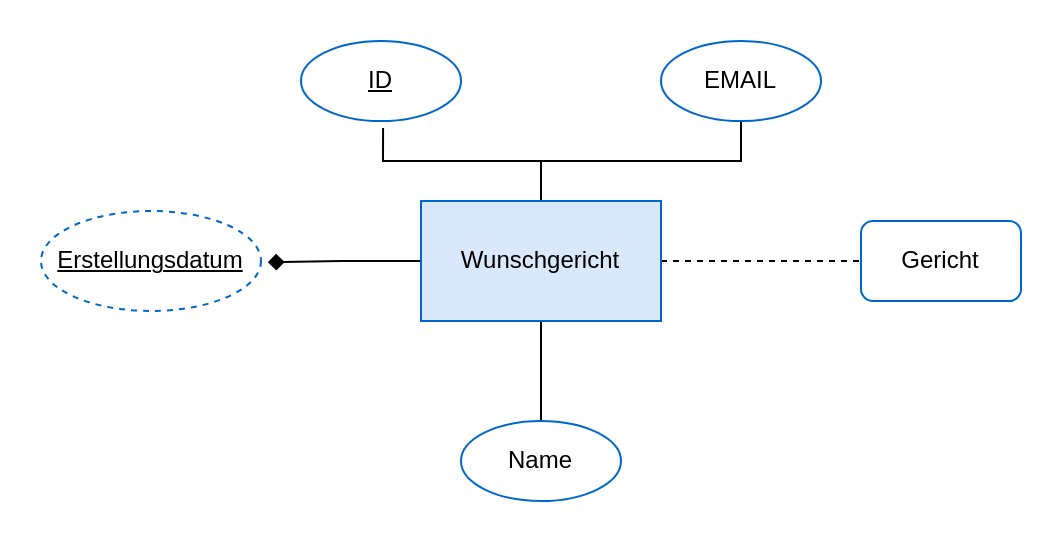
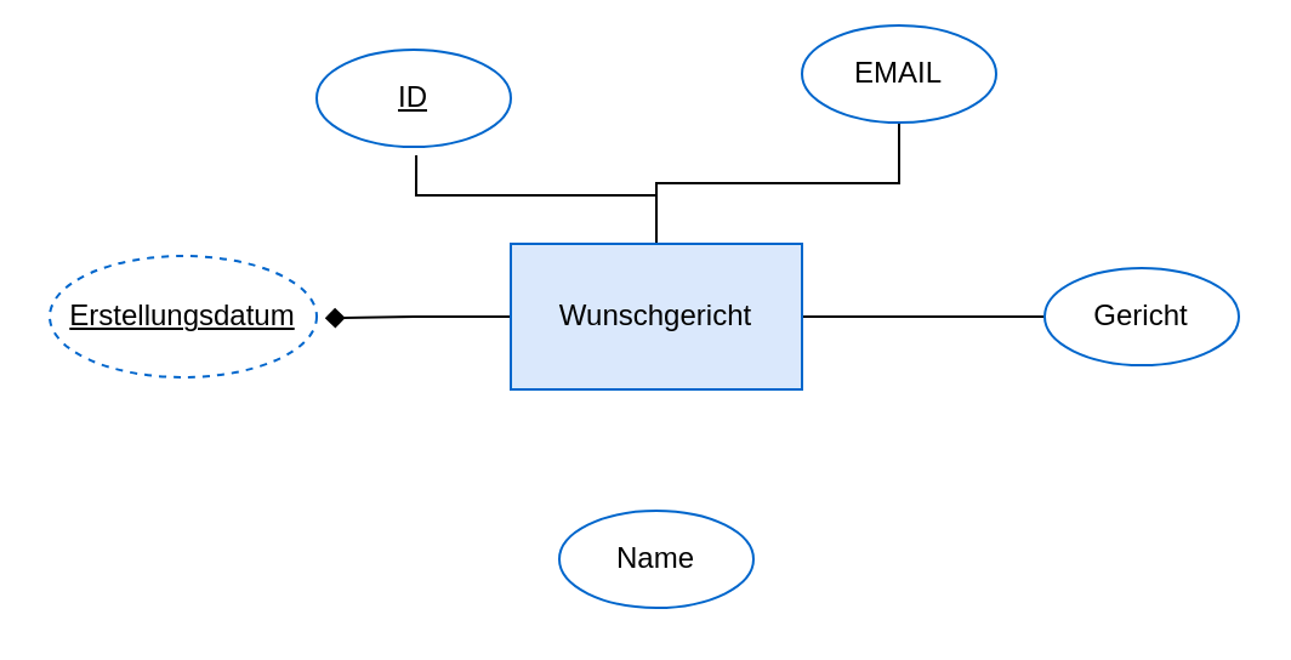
- <mxCell id="8" value="&lt;u&gt;ID&lt;/u&gt;" style="ellipse;whiteSpace=wrap;html=1;strokeColor=#0066CC;" vertex="1" parent="1"><mxGeometry x="150" y="20" width="80" height="40" as="geometry" /></mxCell>
+ <mxCell id="8" value="&lt;u&gt;ID&lt;/u&gt;" style="ellipse;whiteSpace=wrap;html=1;strokeColor=#0066CC;" vertex="1" parent="1"><mxGeometry x="130" y="20" width="80" height="40" as="geometry" /></mxCell>
- <mxCell id="12" value="EMAIL" style="ellipse;whiteSpace=wrap;html=1;strokeColor=#0066CC;" vertex="1" parent="1"><mxGeometry x="330" y="20" width="80" height="40" as="geometry" /></mxCell>
+ <mxCell id="12" value="EMAIL" style="ellipse;whiteSpace=wrap;html=1;strokeColor=#0066CC;" vertex="1" parent="1"><mxGeometry x="330" y="10" width="80" height="40" as="geometry" /></mxCell>
- <mxCell id="5" style="edgeStyle=orthogonalEdgeStyle;rounded=0;orthogonalLoop=1;jettySize=auto;html=1;entryX=0;entryY=0.5;entryDx=0;entryDy=0;endArrow=none;endFill=0;dashed=1;" edge="1" parent="1" source="7" target="11"><mxGeometry relative="1" as="geometry" /></mxCell>
+ <mxCell id="5" style="edgeStyle=orthogonalEdgeStyle;rounded=0;orthogonalLoop=1;jettySize=auto;html=1;entryX=0;entryY=0.5;entryDx=0;entryDy=0;endArrow=none;endFill=0;" edge="1" parent="1" source="7" target="11"><mxGeometry relative="1" as="geometry" /></mxCell>
- <mxCell id="11" value="Gericht" style="whiteSpace=wrap;html=1;strokeColor=#0066CC;rounded=1;" vertex="1" parent="1"><mxGeometry x="430" y="110" width="80" height="40" as="geometry" /></mxCell>
+ <mxCell id="11" value="Gericht" style="ellipse;whiteSpace=wrap;html=1;strokeColor=#0066CC;" vertex="1" parent="1"><mxGeometry x="430" y="110" width="80" height="40" as="geometry" /></mxCell>
- <mxCell id="4" style="edgeStyle=orthogonalEdgeStyle;rounded=0;orthogonalLoop=1;jettySize=auto;html=1;entryX=0.5;entryY=0;entryDx=0;entryDy=0;endArrow=none;endFill=0;" edge="1" parent="1" source="7" target="10"><mxGeometry relative="1" as="geometry" /></mxCell>
